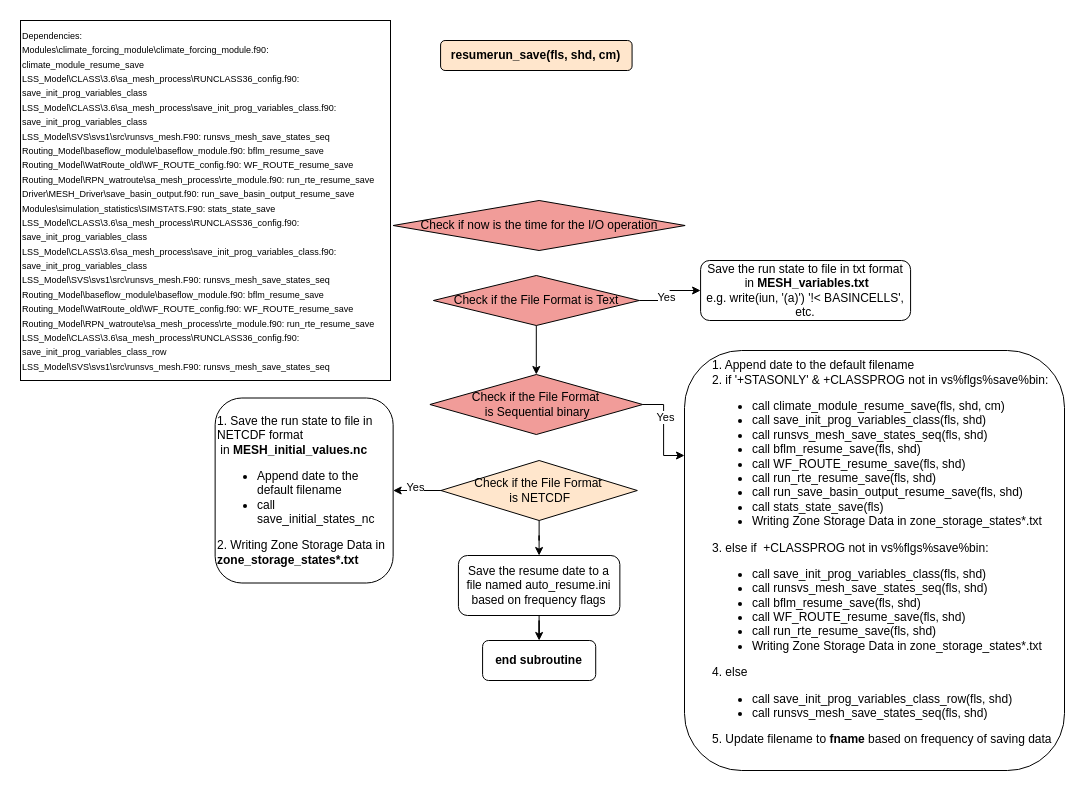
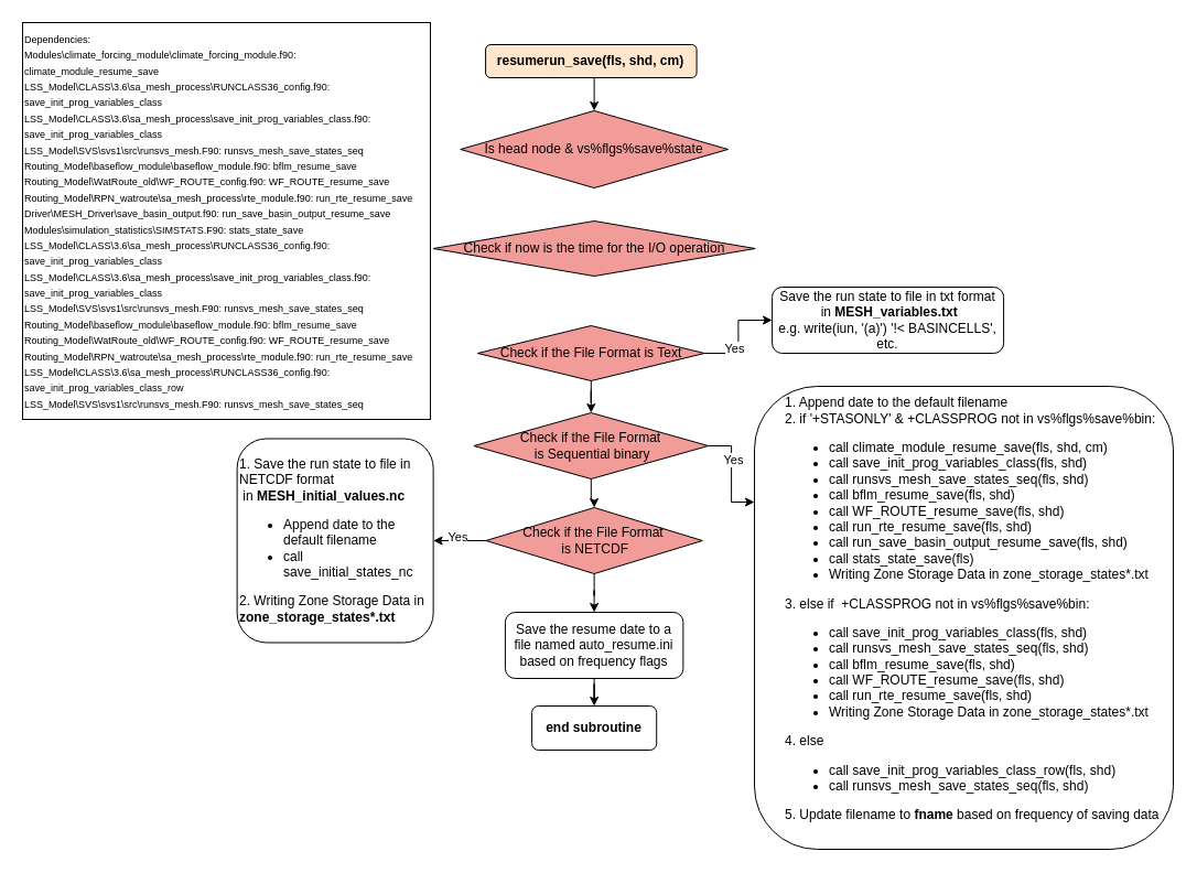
+ <mxCell id="5" style="edgeStyle=orthogonalEdgeStyle;rounded=0;orthogonalLoop=1;jettySize=auto;html=1;exitX=0.5;exitY=1;exitDx=0;exitDy=0;entryX=0.5;entryY=0;entryDx=0;entryDy=0;" parent="1" source="3" target="4" edge="1"><mxGeometry relative="1" as="geometry" /></mxCell>
+ <mxCell id="4" value="Is head node &amp;amp;&amp;nbsp;vs%flgs%save%state" style="rhombus;whiteSpace=wrap;html=1;fillColor=#F19C99;" parent="1" vertex="1"><mxGeometry x="417.26" y="100" width="242.77" height="70" as="geometry" /></mxCell>
- <mxCell id="11" value="Check if the File Format is Text" style="rhombus;whiteSpace=wrap;html=1;fillColor=#F19C99;" parent="1" vertex="1"><mxGeometry x="432.9" y="275" width="205.82" height="50" as="geometry" /></mxCell>
+ <mxCell id="11" value="Check if the File Format is Text" style="rhombus;whiteSpace=wrap;html=1;fillColor=#F19C99;" parent="1" vertex="1"><mxGeometry x="432.9" y="295" width="205.82" height="50" as="geometry" /></mxCell>
+ <mxCell id="14" style="edgeStyle=orthogonalEdgeStyle;rounded=0;orthogonalLoop=1;jettySize=auto;html=1;entryX=0.5;entryY=0;entryDx=0;entryDy=0;" parent="1" source="15" target="23" edge="1"><mxGeometry relative="1" as="geometry" /></mxCell>
- <mxCell id="23" value="Check if the File Format&lt;div&gt;&amp;nbsp;is NETCDF&lt;/div&gt;" style="rhombus;whiteSpace=wrap;html=1;fillColor=#ffe6cc;" parent="1" vertex="1"><mxGeometry x="440.45" y="460" width="196.39" height="60" as="geometry" /></mxCell>
+ <mxCell id="23" value="Check if the File Format&lt;div&gt;&amp;nbsp;is NETCDF&lt;/div&gt;" style="rhombus;whiteSpace=wrap;html=1;fillColor=#F19C99;" parent="1" vertex="1"><mxGeometry x="440.45" y="460" width="196.39" height="60" as="geometry" /></mxCell>
